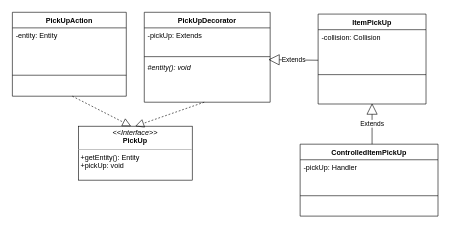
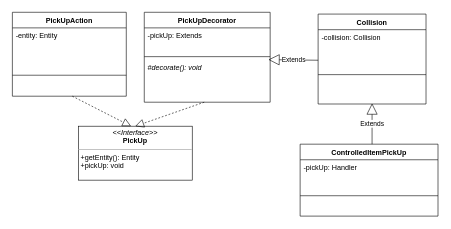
- <mxCell id="12" value="ItemPickUp" style="swimlane;fontStyle=1;align=center;verticalAlign=top;childLayout=stackLayout;horizontal=1;startSize=26;horizontalStack=0;resizeParent=1;resizeParentMax=0;resizeLast=0;collapsible=1;marginBottom=0;" parent="1" vertex="1"><mxGeometry x="530" y="23" width="180" height="150" as="geometry" /></mxCell>
+ <mxCell id="12" value="Collision" style="swimlane;fontStyle=1;align=center;verticalAlign=top;childLayout=stackLayout;horizontal=1;startSize=26;horizontalStack=0;resizeParent=1;resizeParentMax=0;resizeLast=0;collapsible=1;marginBottom=0;" parent="1" vertex="1"><mxGeometry x="530" y="23" width="180" height="150" as="geometry" /></mxCell>
- <mxCell id="8" value="#entity(): void" style="text;strokeColor=none;fillColor=none;align=left;verticalAlign=top;spacingLeft=4;spacingRight=4;overflow=hidden;rotatable=0;points=[[0,0.5],[1,0.5]];portConstraint=eastwest;fontStyle=2" parent="5" vertex="1"><mxGeometry y="78" width="210" height="72" as="geometry" /></mxCell>
+ <mxCell id="8" value="#decorate(): void" style="text;strokeColor=none;fillColor=none;align=left;verticalAlign=top;spacingLeft=4;spacingRight=4;overflow=hidden;rotatable=0;points=[[0,0.5],[1,0.5]];portConstraint=eastwest;fontStyle=2" parent="5" vertex="1"><mxGeometry y="78" width="210" height="72" as="geometry" /></mxCell>
